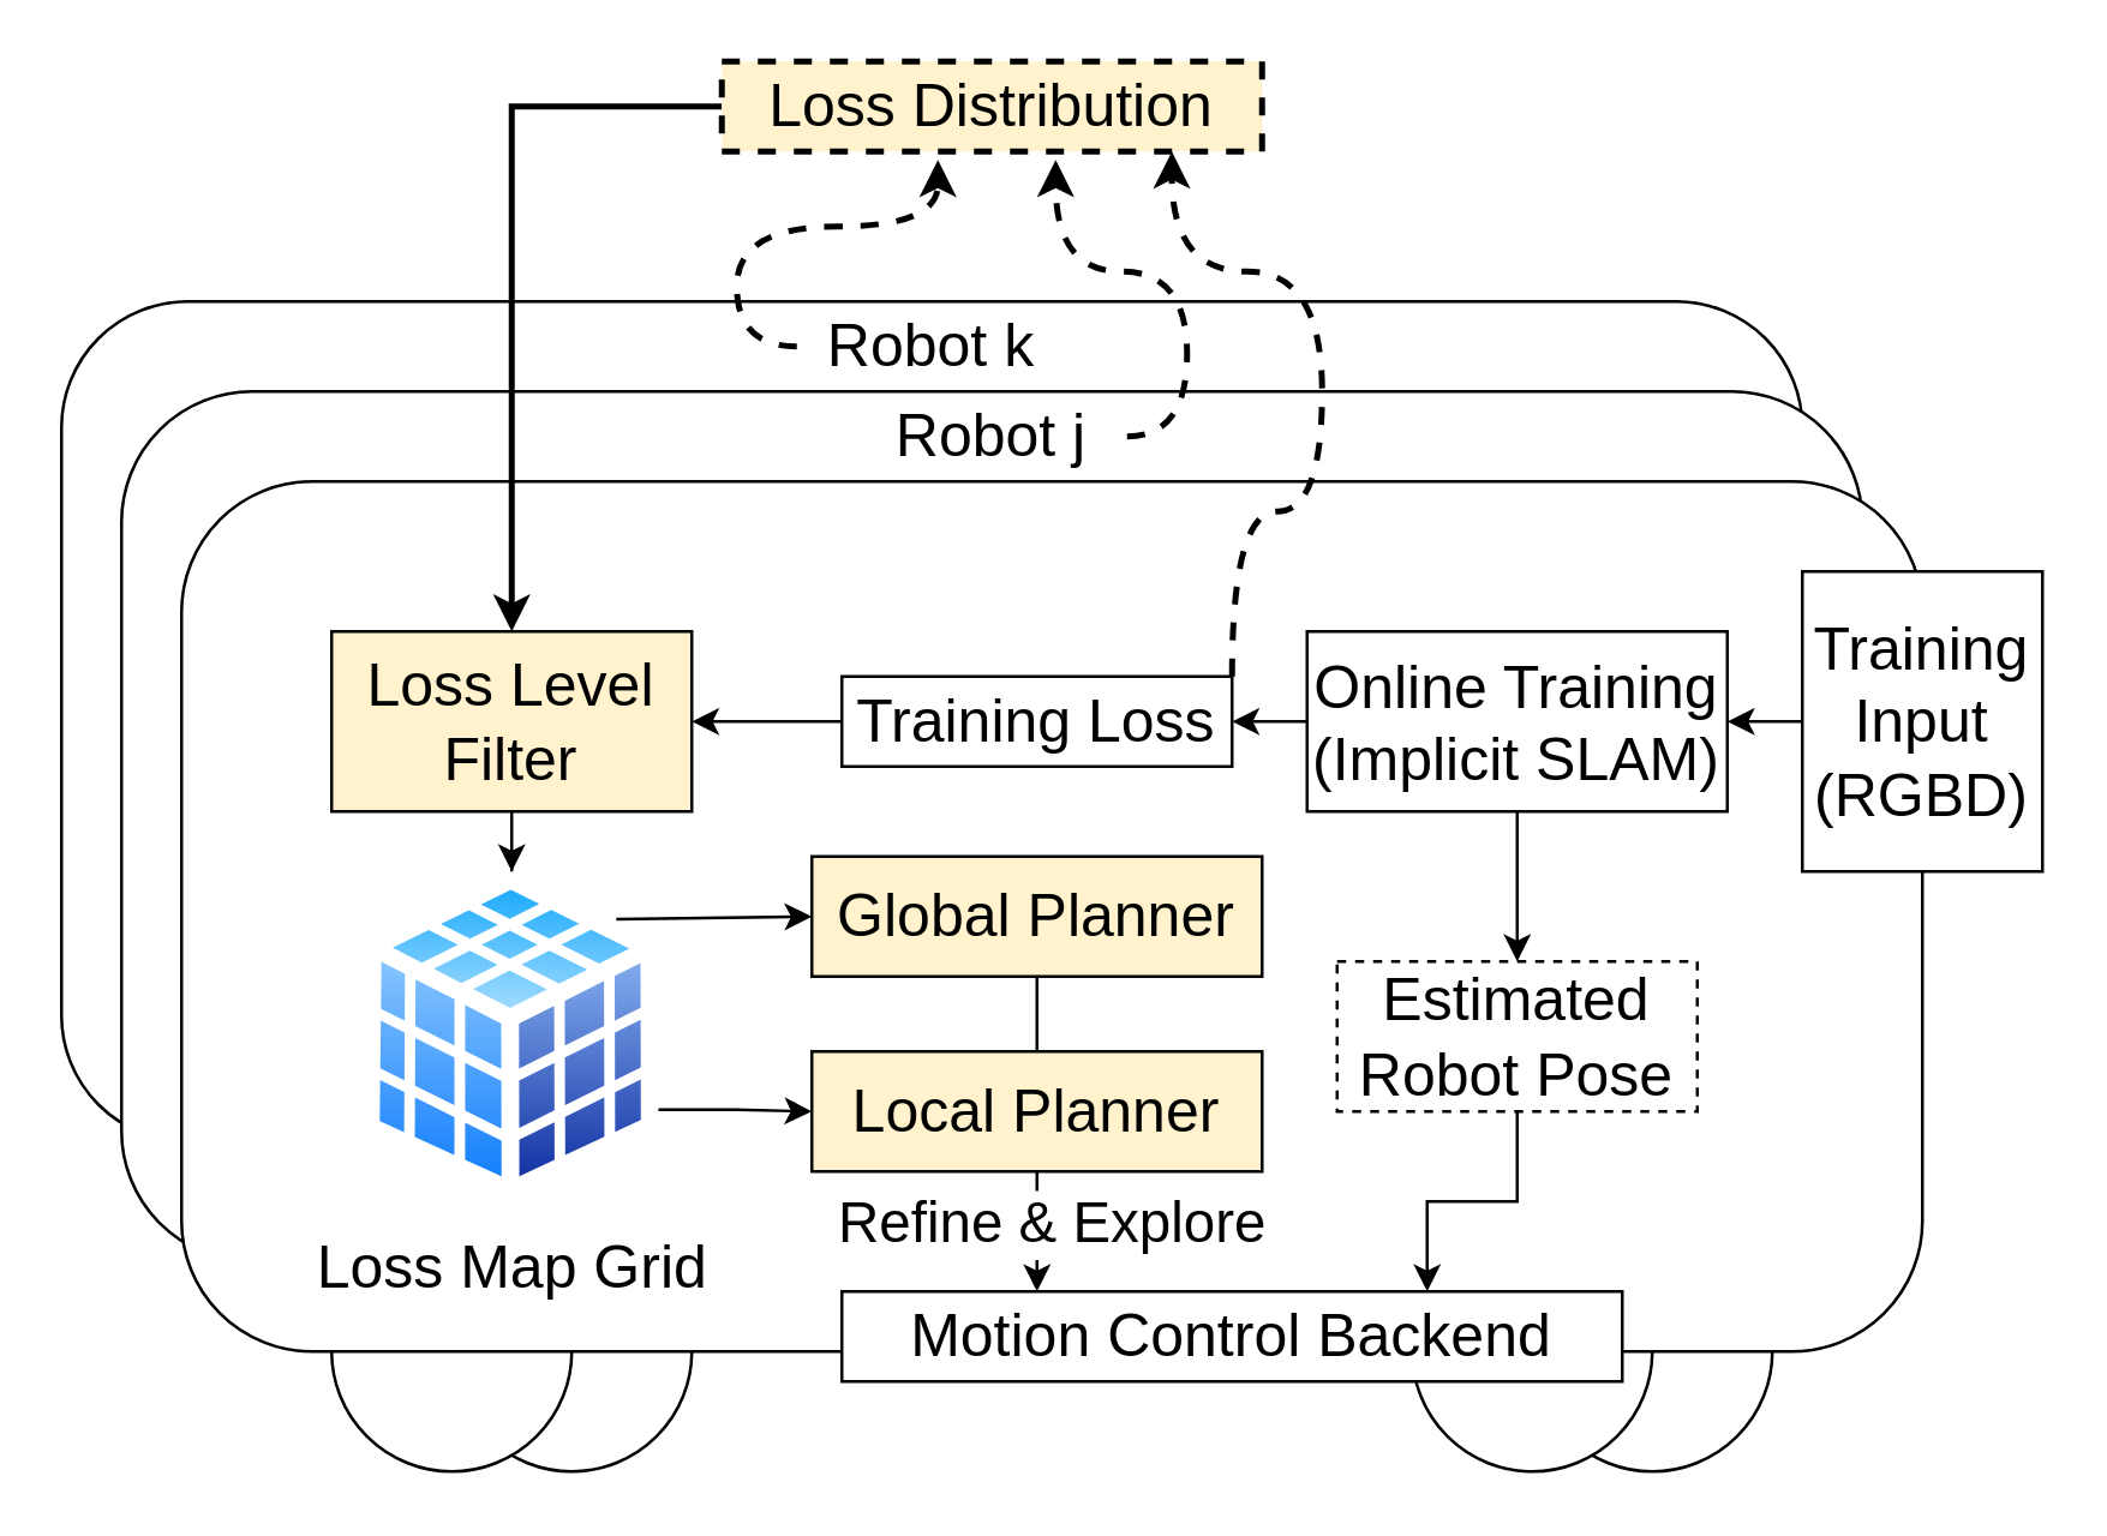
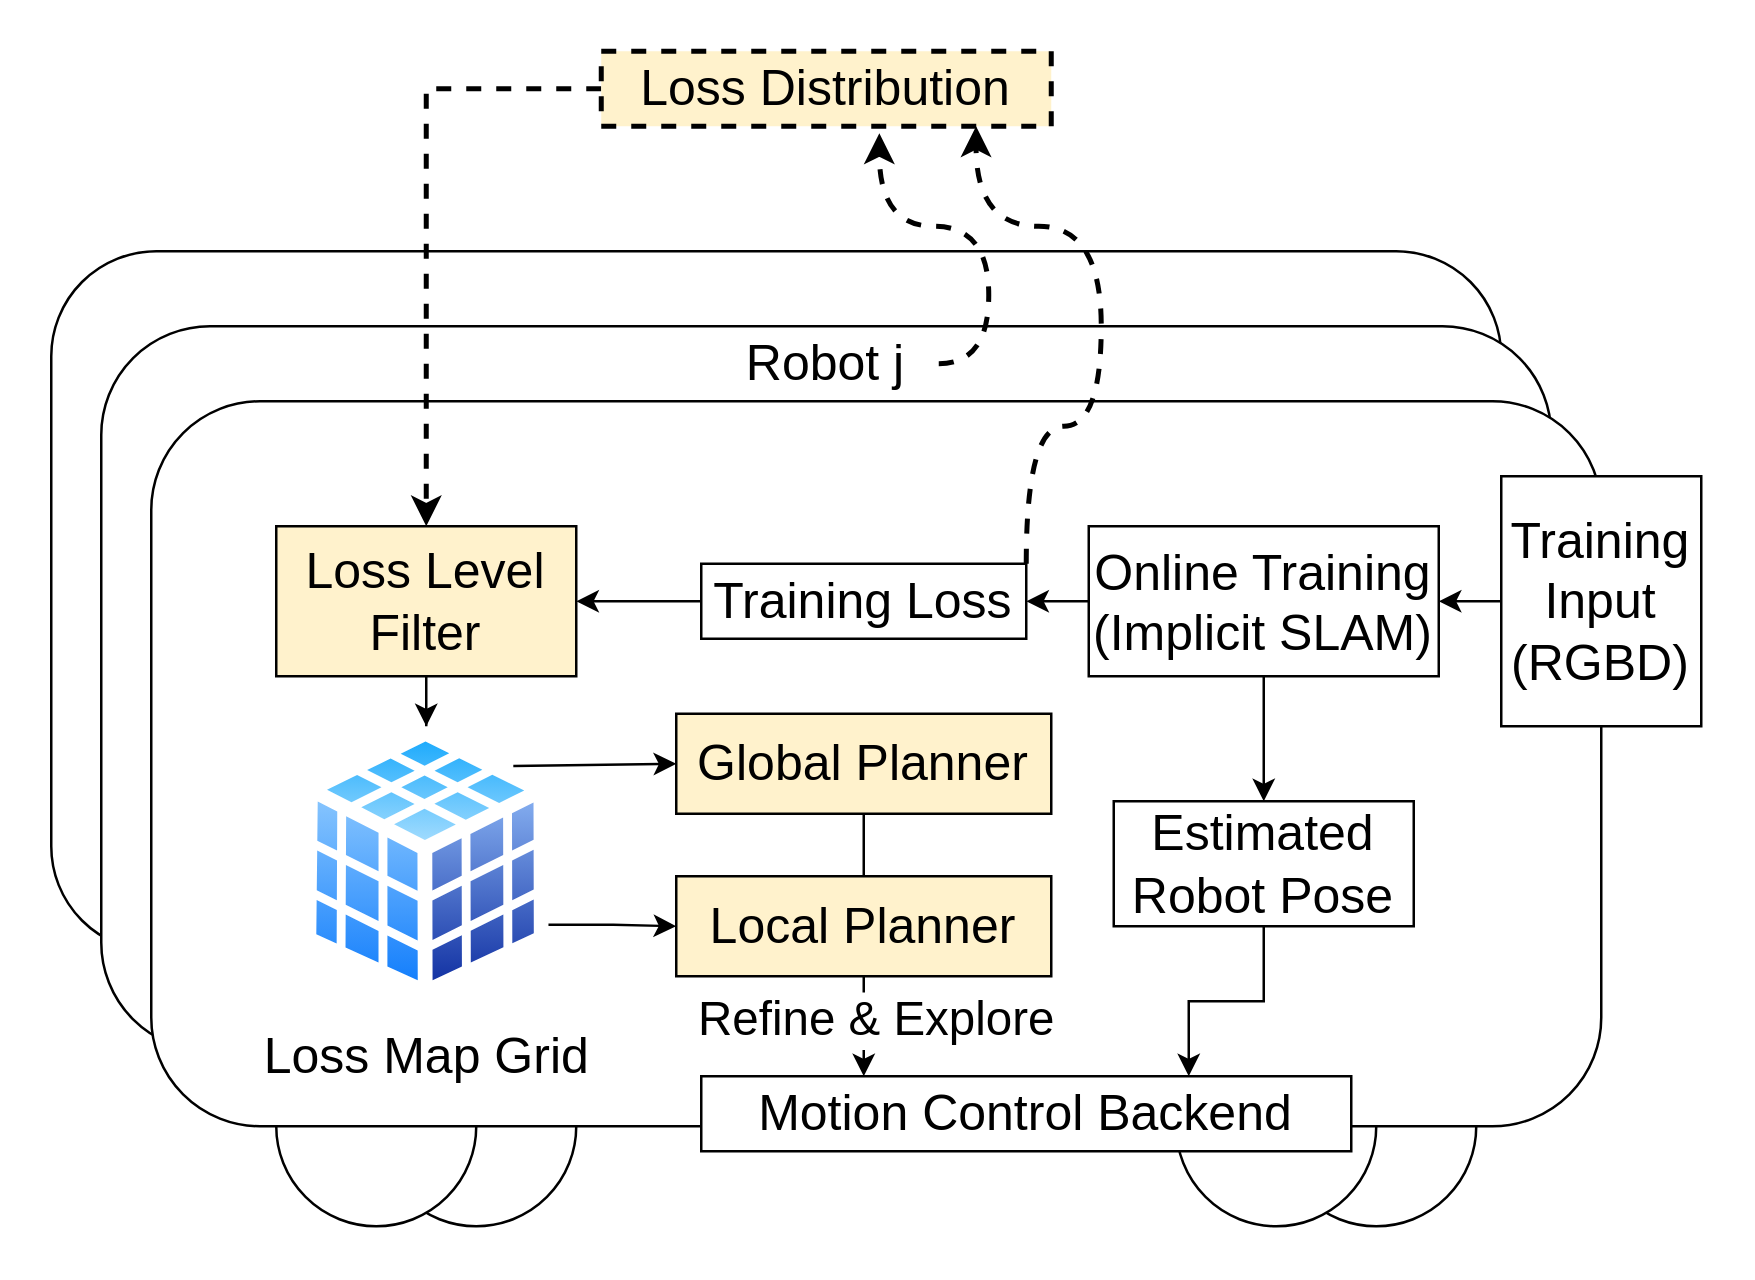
- <mxCell id="34" style="edgeStyle=orthogonalEdgeStyle;rounded=0;orthogonalLoop=1;jettySize=auto;html=1;exitX=0;exitY=0.5;exitDx=0;exitDy=0;dashed=0;strokeWidth=2;fontSize=17;" edge="1" parent="1" source="35" target="24"><mxGeometry relative="1" as="geometry" /></mxCell>
+ <mxCell id="34" style="edgeStyle=orthogonalEdgeStyle;rounded=0;orthogonalLoop=1;jettySize=auto;html=1;exitX=0;exitY=0.5;exitDx=0;exitDy=0;dashed=1;strokeWidth=2;fontSize=17;" edge="1" parent="1" source="35" target="24"><mxGeometry relative="1" as="geometry" /></mxCell>
- <mxCell id="30" style="edgeStyle=orthogonalEdgeStyle;curved=1;rounded=0;orthogonalLoop=1;jettySize=auto;html=1;exitX=0;exitY=0.5;exitDx=0;exitDy=0;entryX=0.4;entryY=1.094;entryDx=0;entryDy=0;entryPerimeter=0;dashed=1;strokeWidth=2;fontSize=17;" edge="1" parent="1" source="31" target="35"><mxGeometry relative="1" as="geometry" /></mxCell>
- <mxCell id="31" value="&lt;font style=&quot;font-size: 20px;&quot;&gt;Robot k&lt;/font&gt;" style="text;html=1;strokeColor=none;fillColor=none;align=center;verticalAlign=middle;whiteSpace=wrap;rounded=0;fontSize=17;" vertex="1" parent="1"><mxGeometry x="265" y="100" width="90" height="30" as="geometry" /></mxCell>
- <mxCell id="16" value="&lt;font style=&quot;font-size: 20px;&quot;&gt;Estimated Robot Pose&lt;/font&gt;" style="rounded=0;whiteSpace=wrap;html=1;fontSize=17;dashed=1;" vertex="1" parent="1"><mxGeometry x="445" y="320" width="120" height="50" as="geometry" /></mxCell>
+ <mxCell id="16" value="&lt;font style=&quot;font-size: 20px;&quot;&gt;Estimated Robot Pose&lt;/font&gt;" style="rounded=0;whiteSpace=wrap;html=1;fontSize=17;" vertex="1" parent="1"><mxGeometry x="445" y="320" width="120" height="50" as="geometry" /></mxCell>
